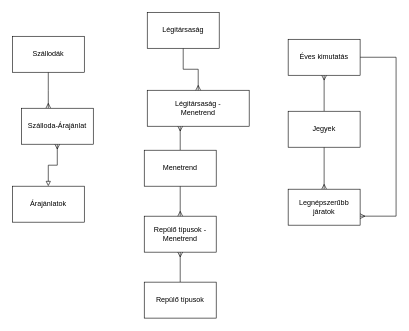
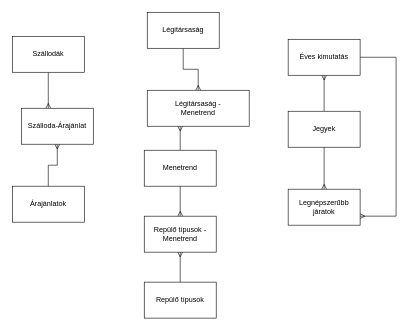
- <mxCell id="16" style="edgeStyle=orthogonalEdgeStyle;rounded=0;orthogonalLoop=1;jettySize=auto;html=1;startArrow=ERmany;startFill=0;endArrow=block;endFill=0;" parent="1" source="17" target="9" edge="1"><mxGeometry relative="1" as="geometry" /></mxCell>
+ <mxCell id="16" style="edgeStyle=orthogonalEdgeStyle;rounded=0;orthogonalLoop=1;jettySize=auto;html=1;startArrow=ERmany;startFill=0;endArrow=none;endFill=0;" parent="1" source="17" target="9" edge="1"><mxGeometry relative="1" as="geometry" /></mxCell>
